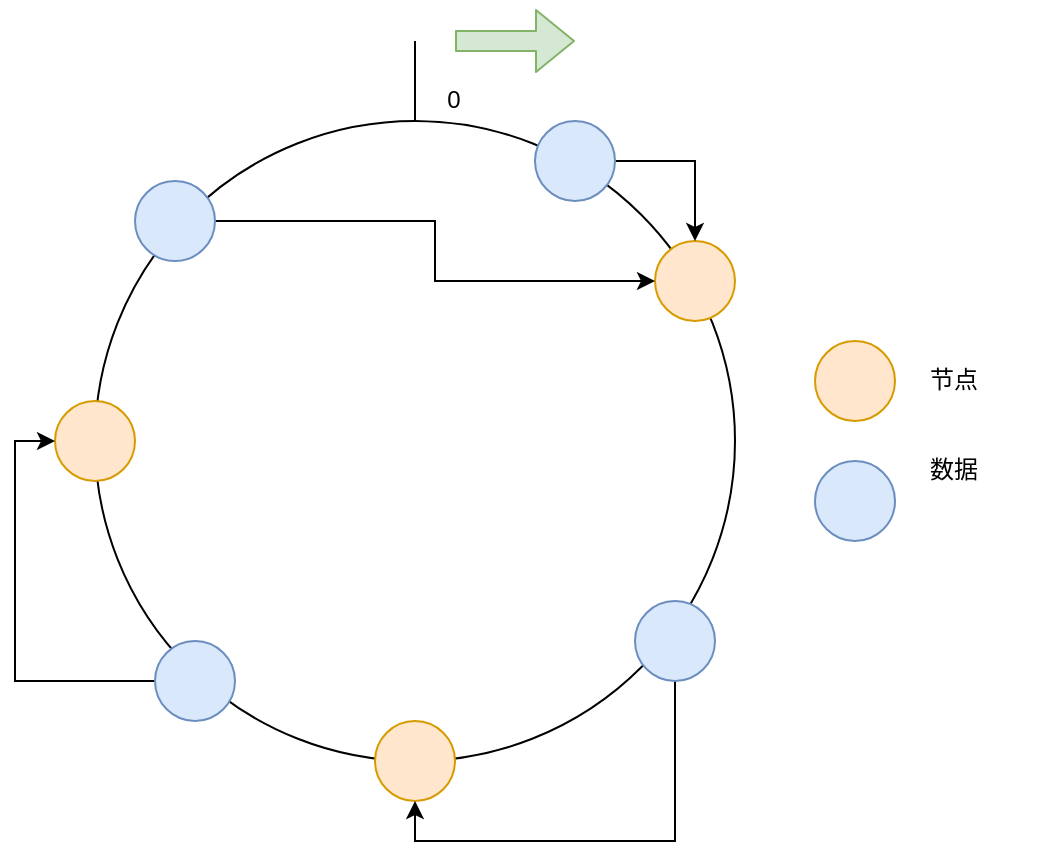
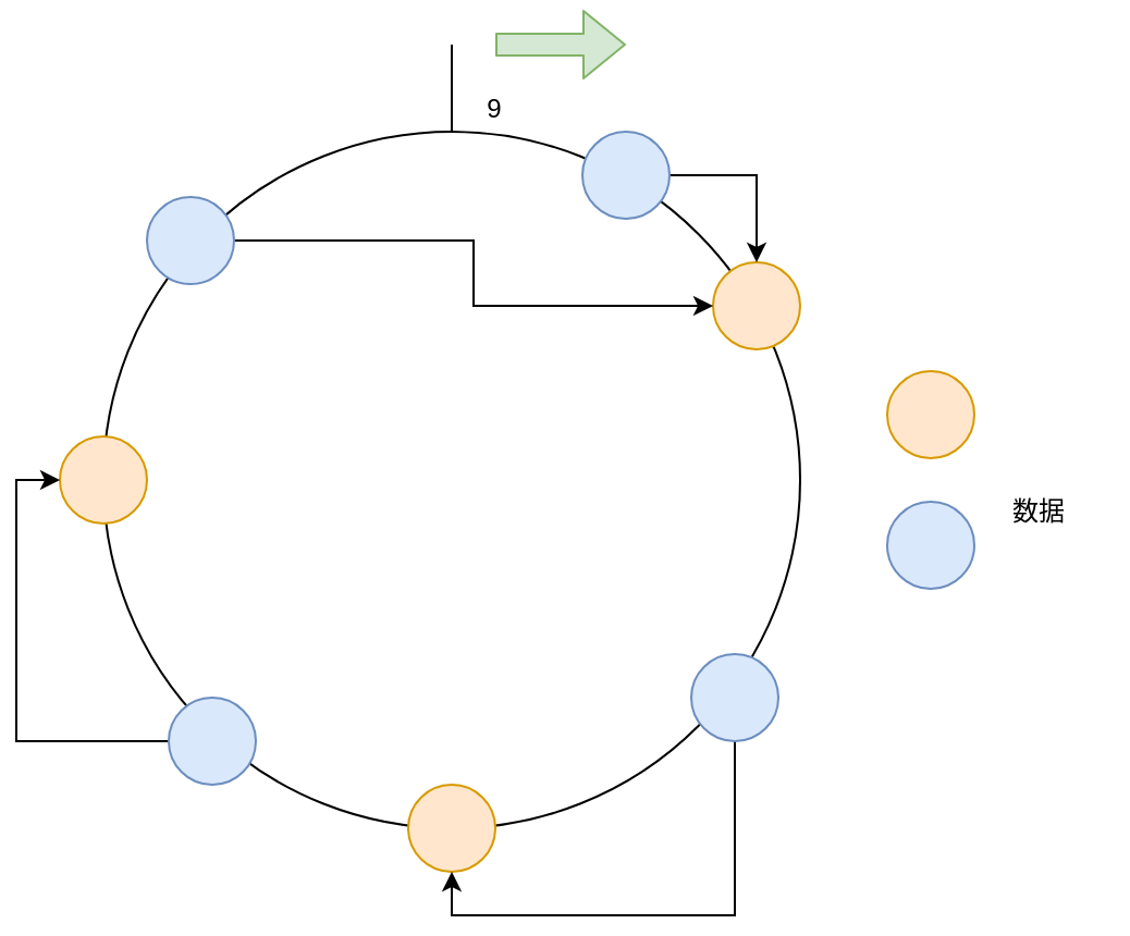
- <mxCell id="3" value="0" style="text;html=1;strokeColor=none;fillColor=none;align=center;verticalAlign=middle;whiteSpace=wrap;rounded=0;" vertex="1" parent="1"><mxGeometry x="200" y="40" width="40" height="20" as="geometry" /></mxCell>
+ <mxCell id="3" value="9" style="text;html=1;strokeColor=none;fillColor=none;align=center;verticalAlign=middle;whiteSpace=wrap;rounded=0;" vertex="1" parent="1"><mxGeometry x="200" y="40" width="40" height="20" as="geometry" /></mxCell>
- <mxCell id="18" value="节点" style="text;html=1;strokeColor=none;fillColor=none;align=center;verticalAlign=middle;whiteSpace=wrap;rounded=0;" vertex="1" parent="1"><mxGeometry x="450" y="180" width="40" height="20" as="geometry" /></mxCell>
